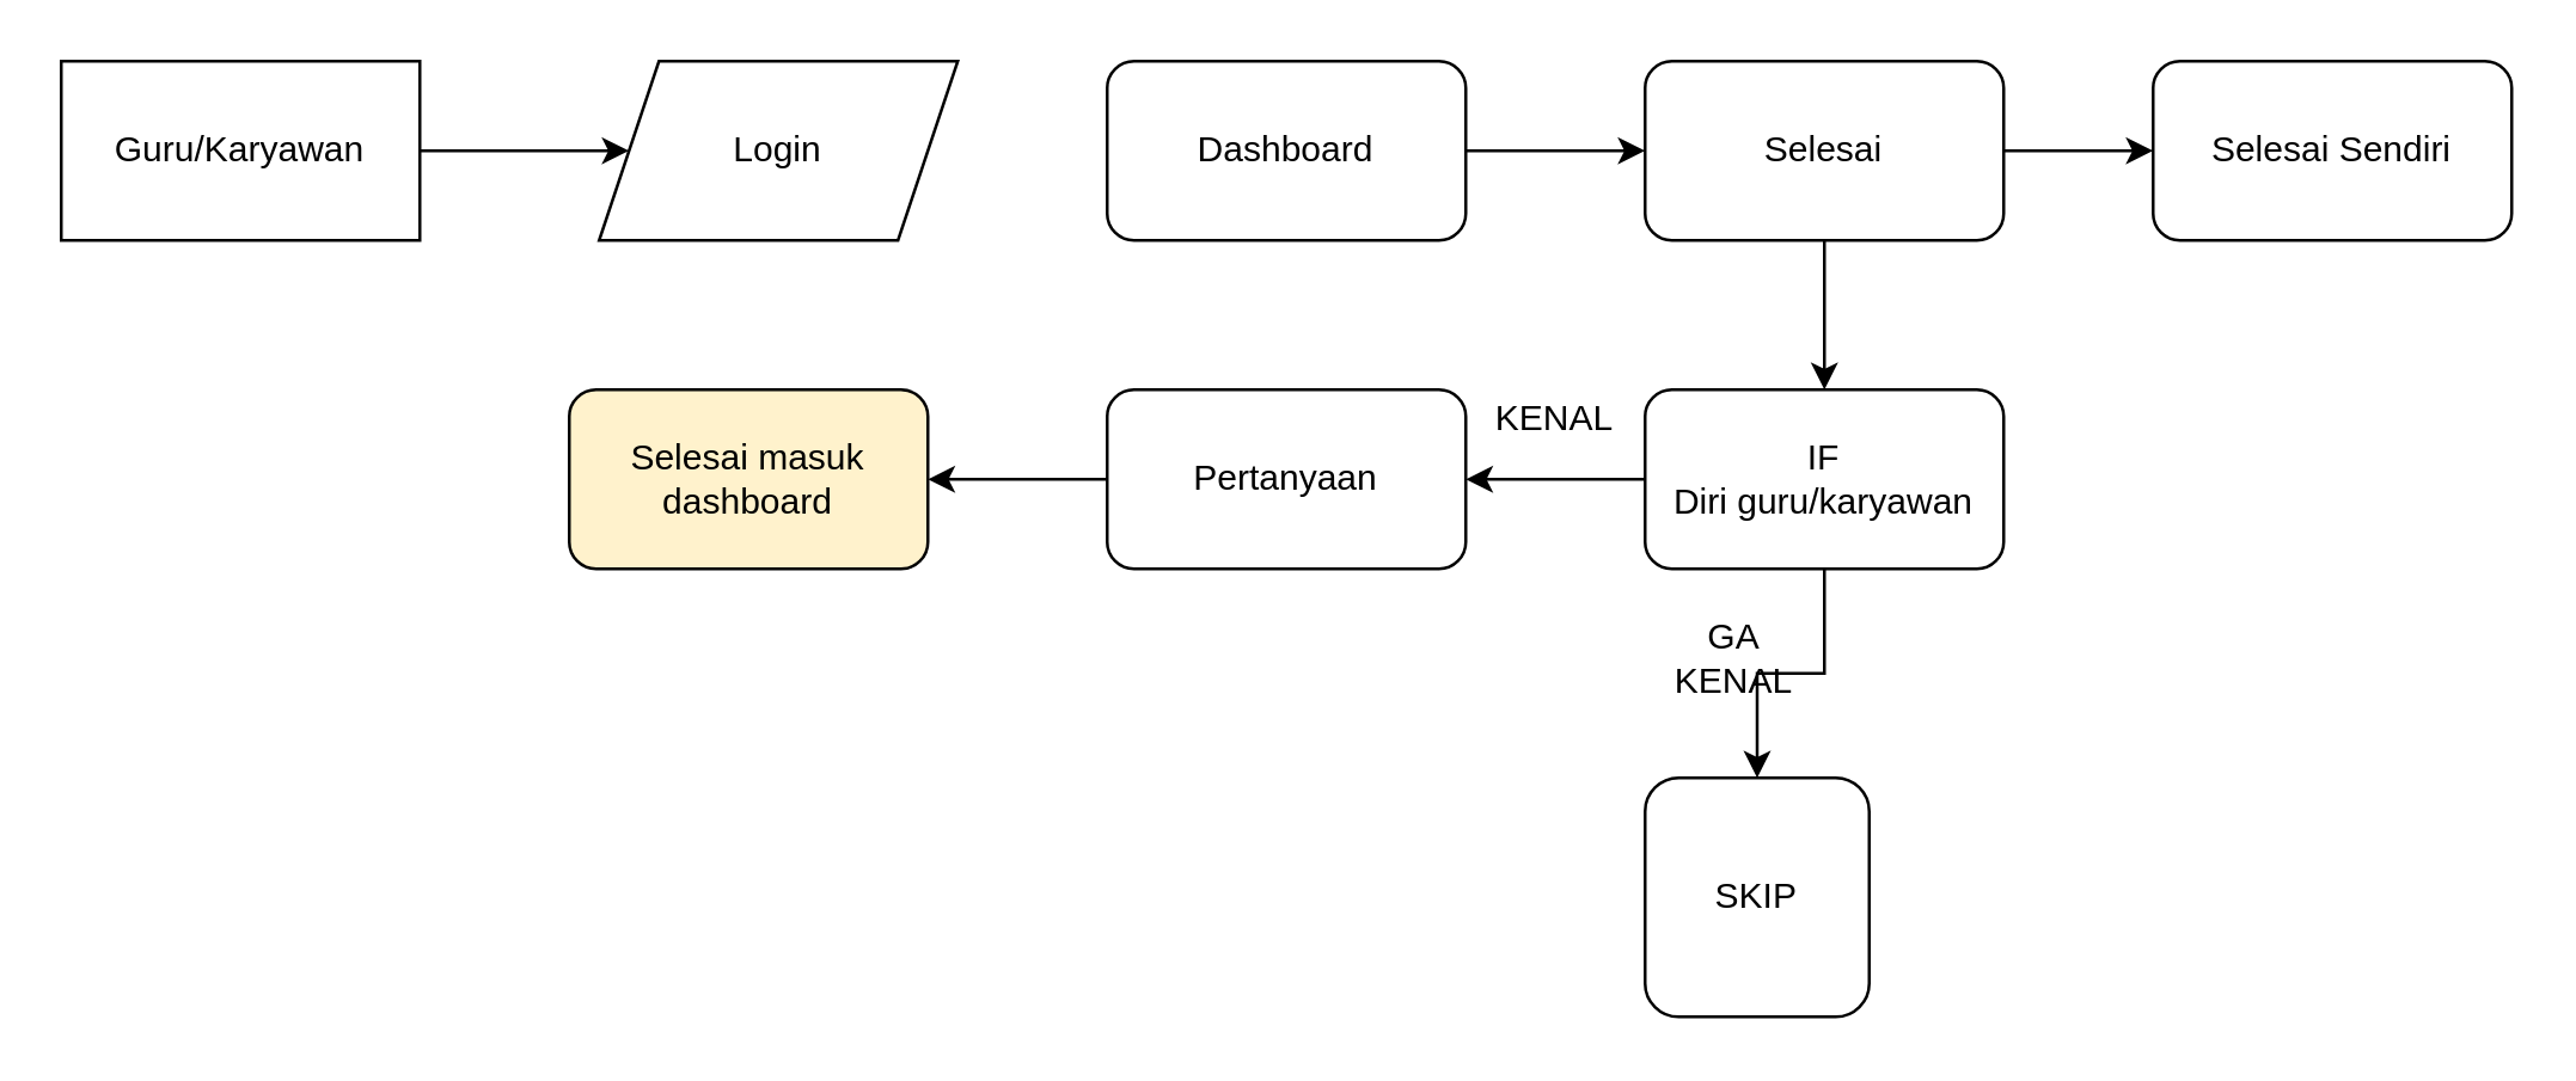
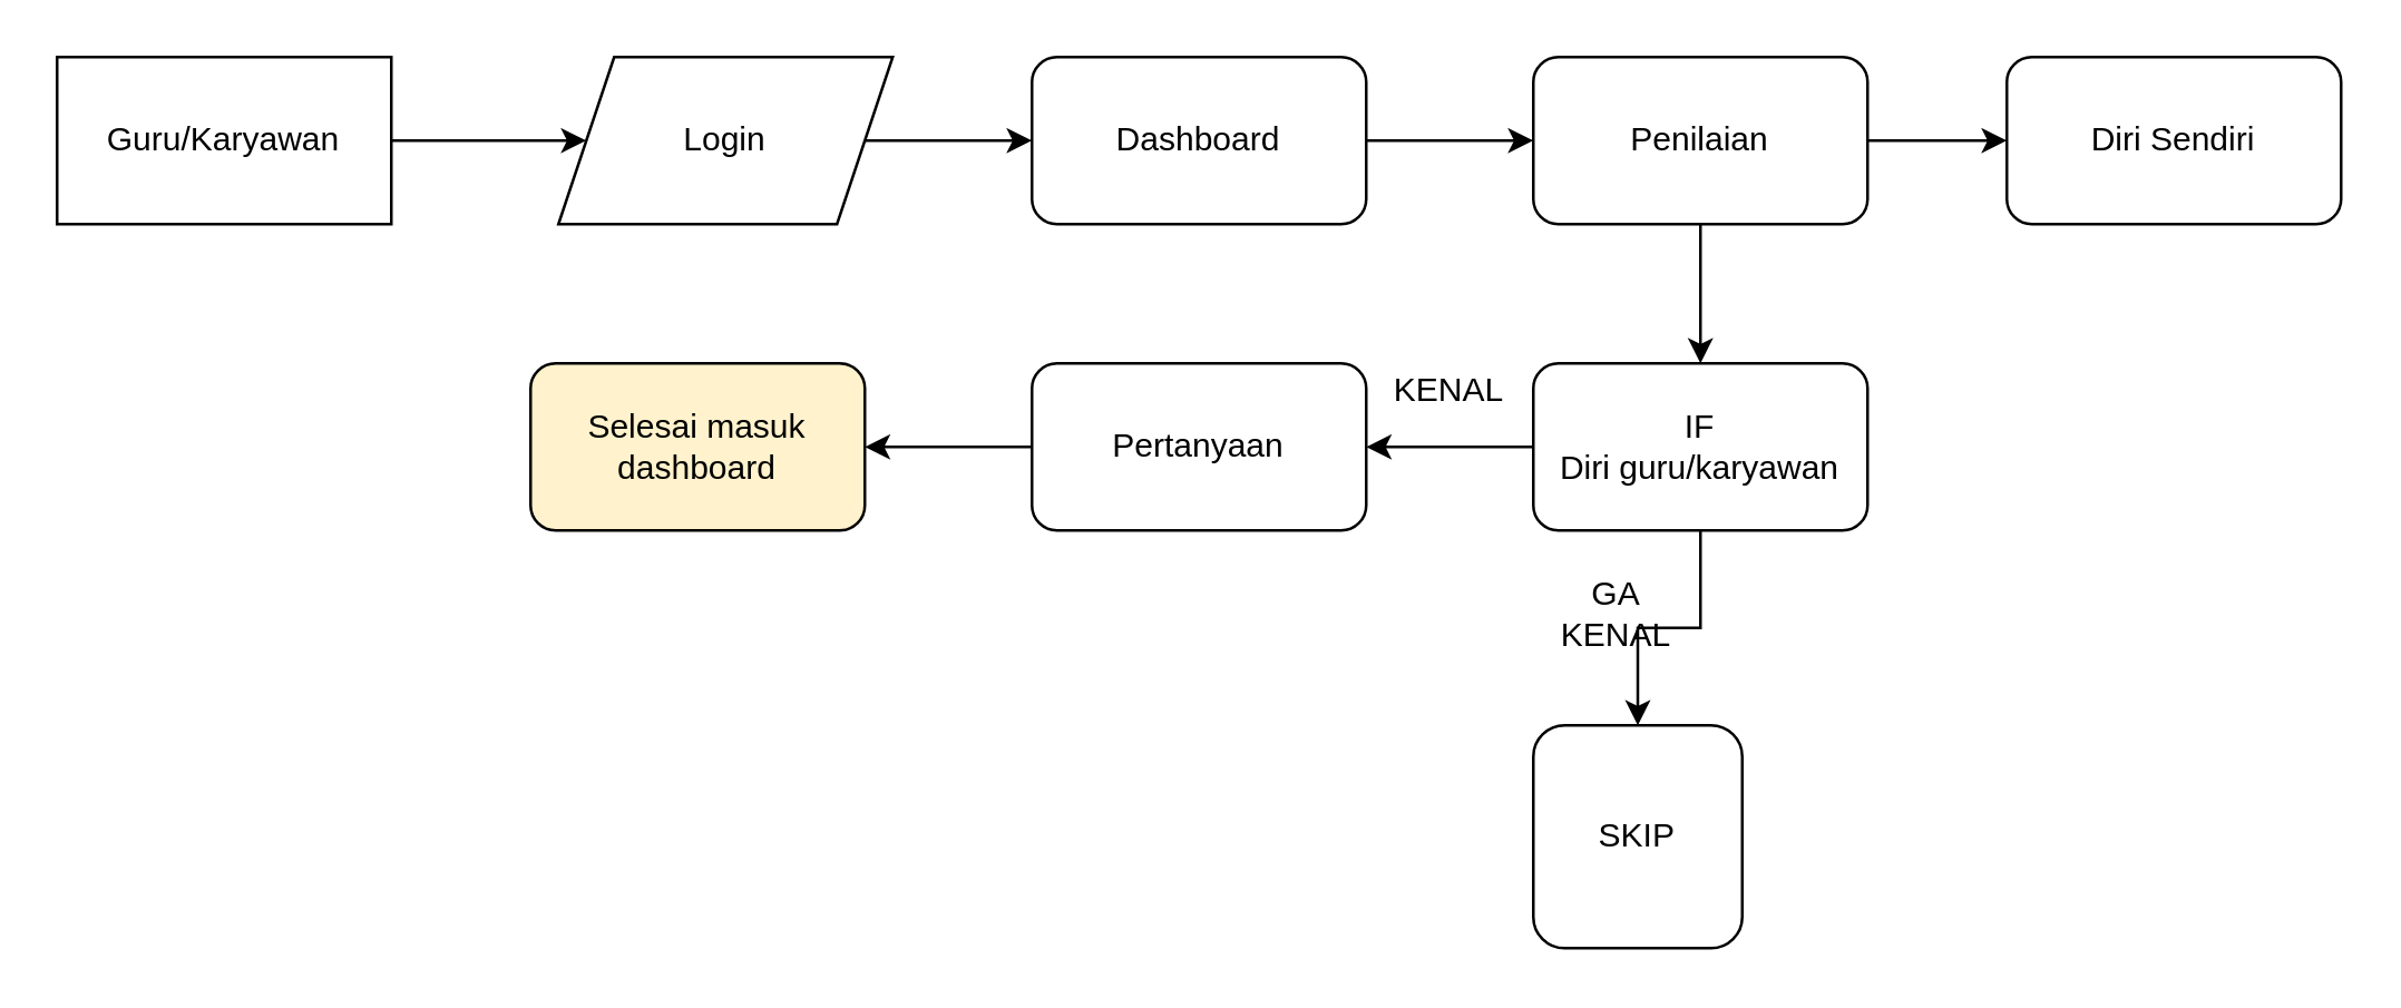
+ <mxCell id="4" style="edgeStyle=orthogonalEdgeStyle;rounded=0;orthogonalLoop=1;jettySize=auto;html=1;entryX=0;entryY=0.5;entryDx=0;entryDy=0;" edge="1" parent="1" source="5" target="7"><mxGeometry relative="1" as="geometry" /></mxCell>
- <mxCell id="10" value="Selesai" style="rounded=1;whiteSpace=wrap;html=1;" vertex="1" parent="1"><mxGeometry x="550" y="20" width="120" height="60" as="geometry" /></mxCell>
+ <mxCell id="10" value="Penilaian" style="rounded=1;whiteSpace=wrap;html=1;" vertex="1" parent="1"><mxGeometry x="550" y="20" width="120" height="60" as="geometry" /></mxCell>
- <mxCell id="19" value="Selesai Sendiri" style="rounded=1;whiteSpace=wrap;html=1;" vertex="1" parent="1"><mxGeometry x="720" y="20" width="120" height="60" as="geometry" /></mxCell>
+ <mxCell id="19" value="Diri Sendiri" style="rounded=1;whiteSpace=wrap;html=1;" vertex="1" parent="1"><mxGeometry x="720" y="20" width="120" height="60" as="geometry" /></mxCell>
